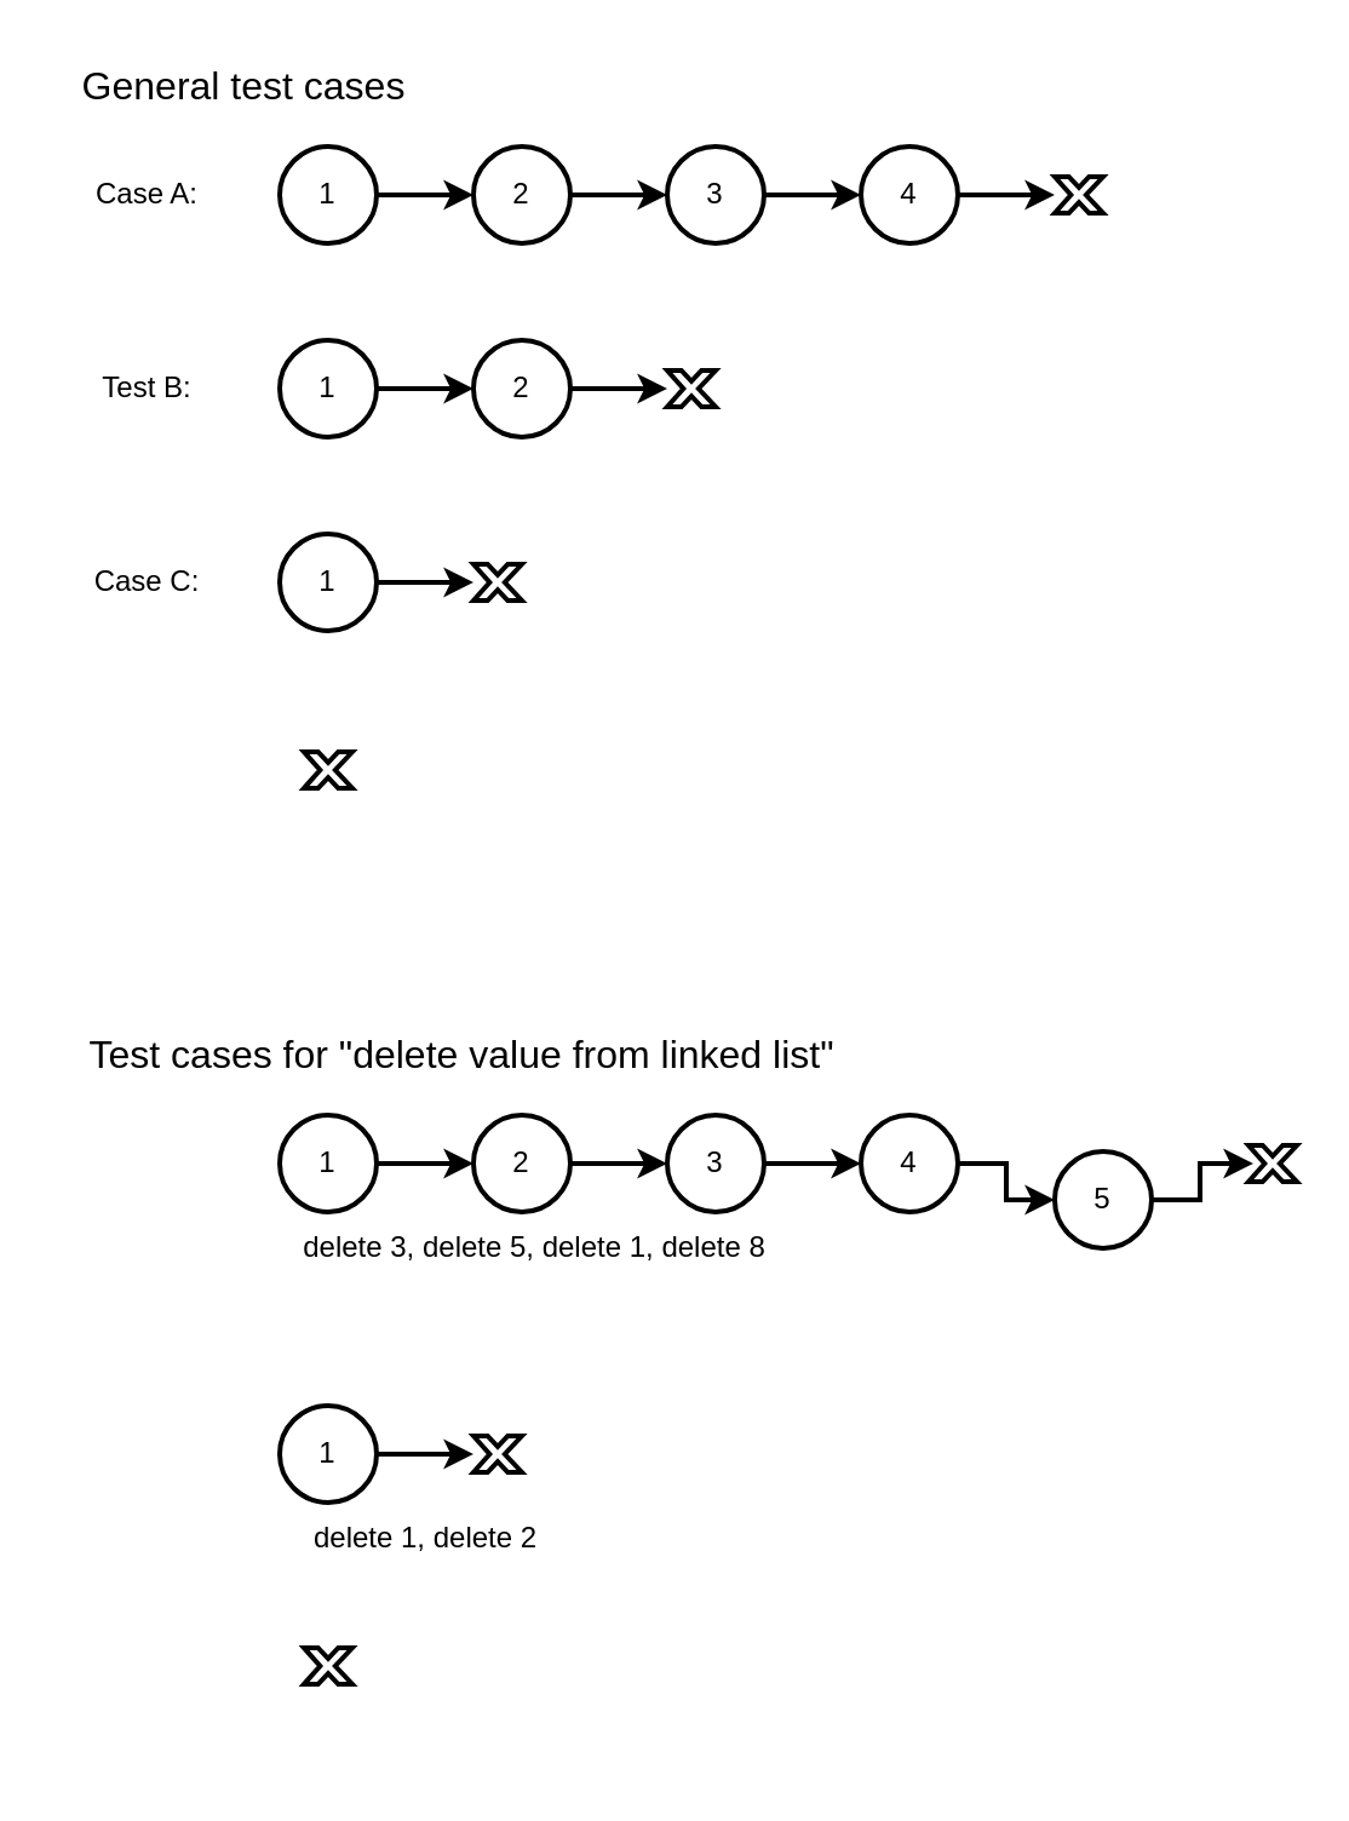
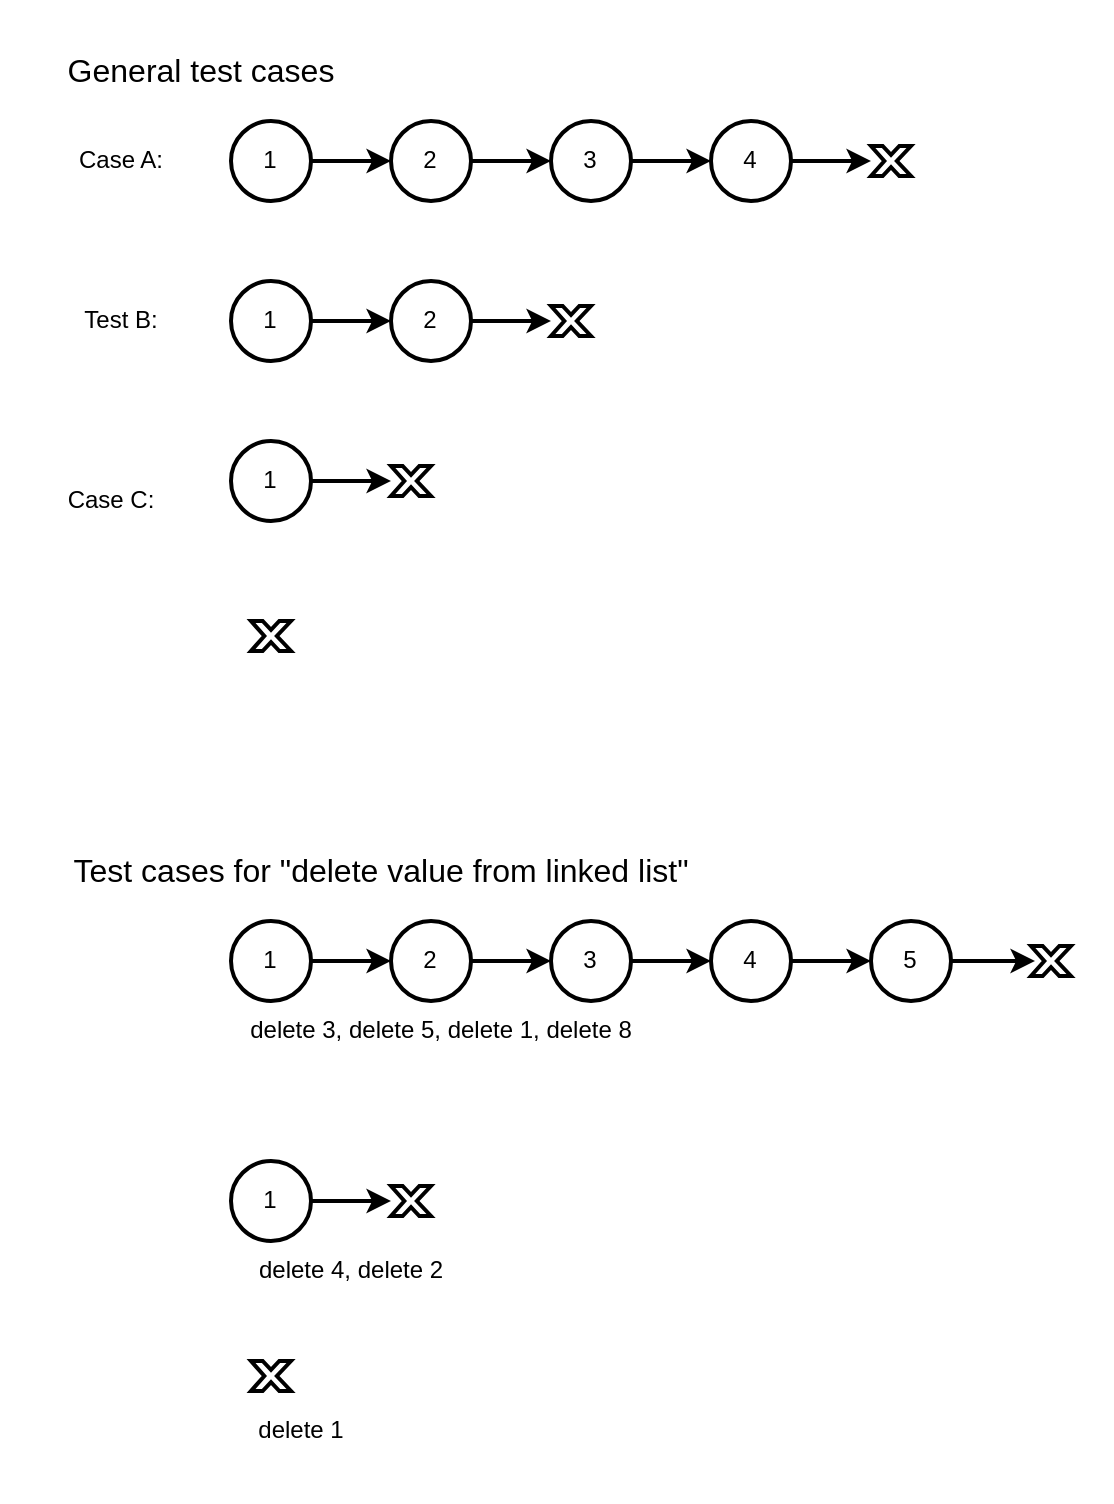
- <mxCell id="23" value="Case C:" style="text;html=1;align=center;verticalAlign=middle;resizable=0;points=[];autosize=1;strokeColor=none;fillColor=none;fontFamily=Helvetica;fontSize=12;fontColor=default;" vertex="1" parent="1"><mxGeometry x="25" y="225" width="70" height="30" as="geometry" /></mxCell>
+ <mxCell id="23" value="Case C:" style="text;html=1;align=center;verticalAlign=middle;resizable=0;points=[];autosize=1;strokeColor=none;fillColor=none;fontFamily=Helvetica;fontSize=12;fontColor=default;" vertex="1" parent="1"><mxGeometry x="20" y="235" width="70" height="30" as="geometry" /></mxCell>
- <mxCell id="38" value="5" style="ellipse;whiteSpace=wrap;html=1;aspect=fixed;strokeWidth=2;strokeColor=default;align=center;verticalAlign=middle;fontFamily=Helvetica;fontSize=12;fontColor=default;fillColor=default;" vertex="1" parent="1"><mxGeometry x="435" y="475" width="40" height="40" as="geometry" /></mxCell>
+ <mxCell id="38" value="5" style="ellipse;whiteSpace=wrap;html=1;aspect=fixed;strokeWidth=2;strokeColor=default;align=center;verticalAlign=middle;fontFamily=Helvetica;fontSize=12;fontColor=default;fillColor=default;" vertex="1" parent="1"><mxGeometry x="435" y="460" width="40" height="40" as="geometry" /></mxCell>
- <mxCell id="40" value="delete 1, delete 2" style="text;html=1;align=center;verticalAlign=middle;resizable=0;points=[];autosize=1;strokeColor=none;fillColor=none;fontFamily=Helvetica;fontSize=12;fontColor=default;" vertex="1" parent="1"><mxGeometry x="115" y="620" width="120" height="30" as="geometry" /></mxCell>
+ <mxCell id="40" value="delete 4, delete 2" style="text;html=1;align=center;verticalAlign=middle;resizable=0;points=[];autosize=1;strokeColor=none;fillColor=none;fontFamily=Helvetica;fontSize=12;fontColor=default;" vertex="1" parent="1"><mxGeometry x="115" y="620" width="120" height="30" as="geometry" /></mxCell>
+ <mxCell id="41" value="delete 1 " style="text;html=1;align=center;verticalAlign=middle;resizable=0;points=[];autosize=1;strokeColor=none;fillColor=none;fontFamily=Helvetica;fontSize=12;fontColor=default;" vertex="1" parent="1"><mxGeometry x="115" y="700" width="70" height="30" as="geometry" /></mxCell>
